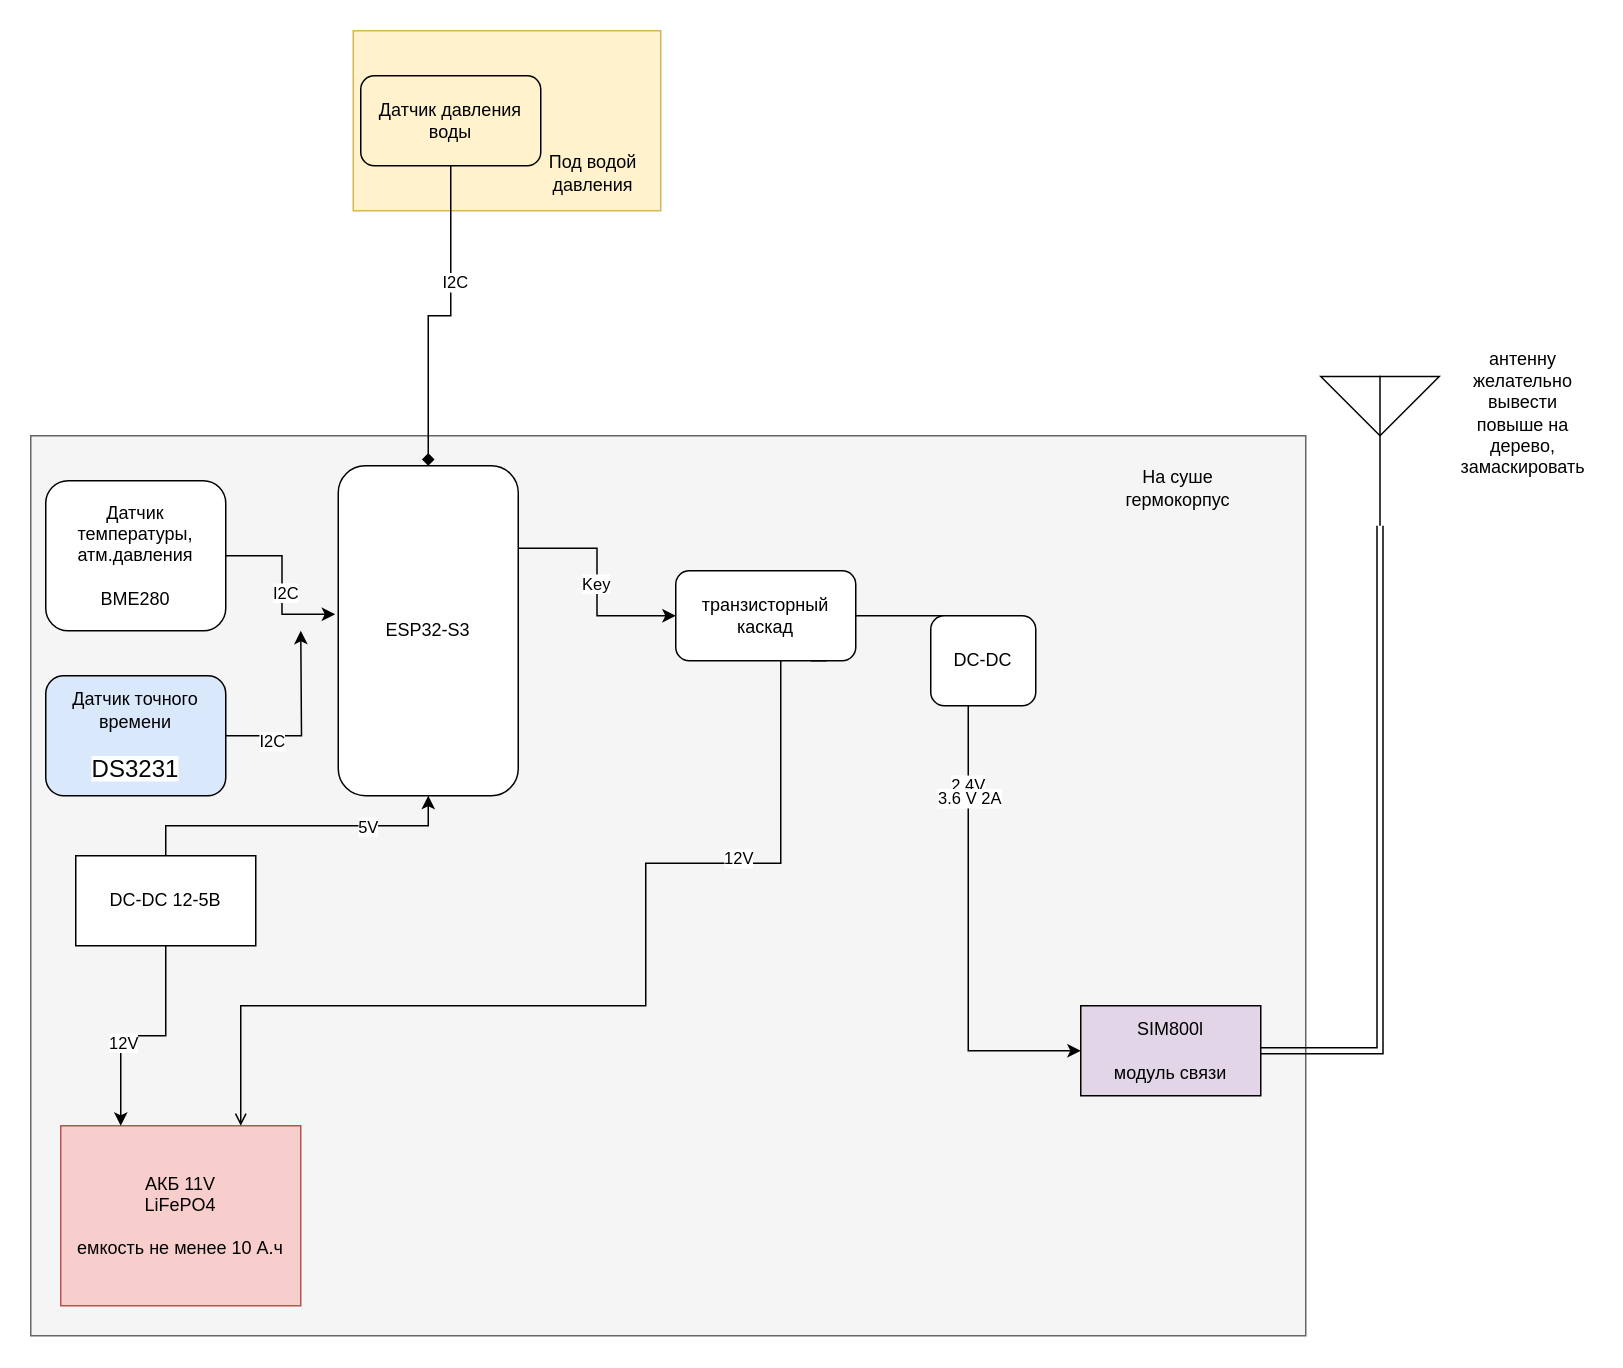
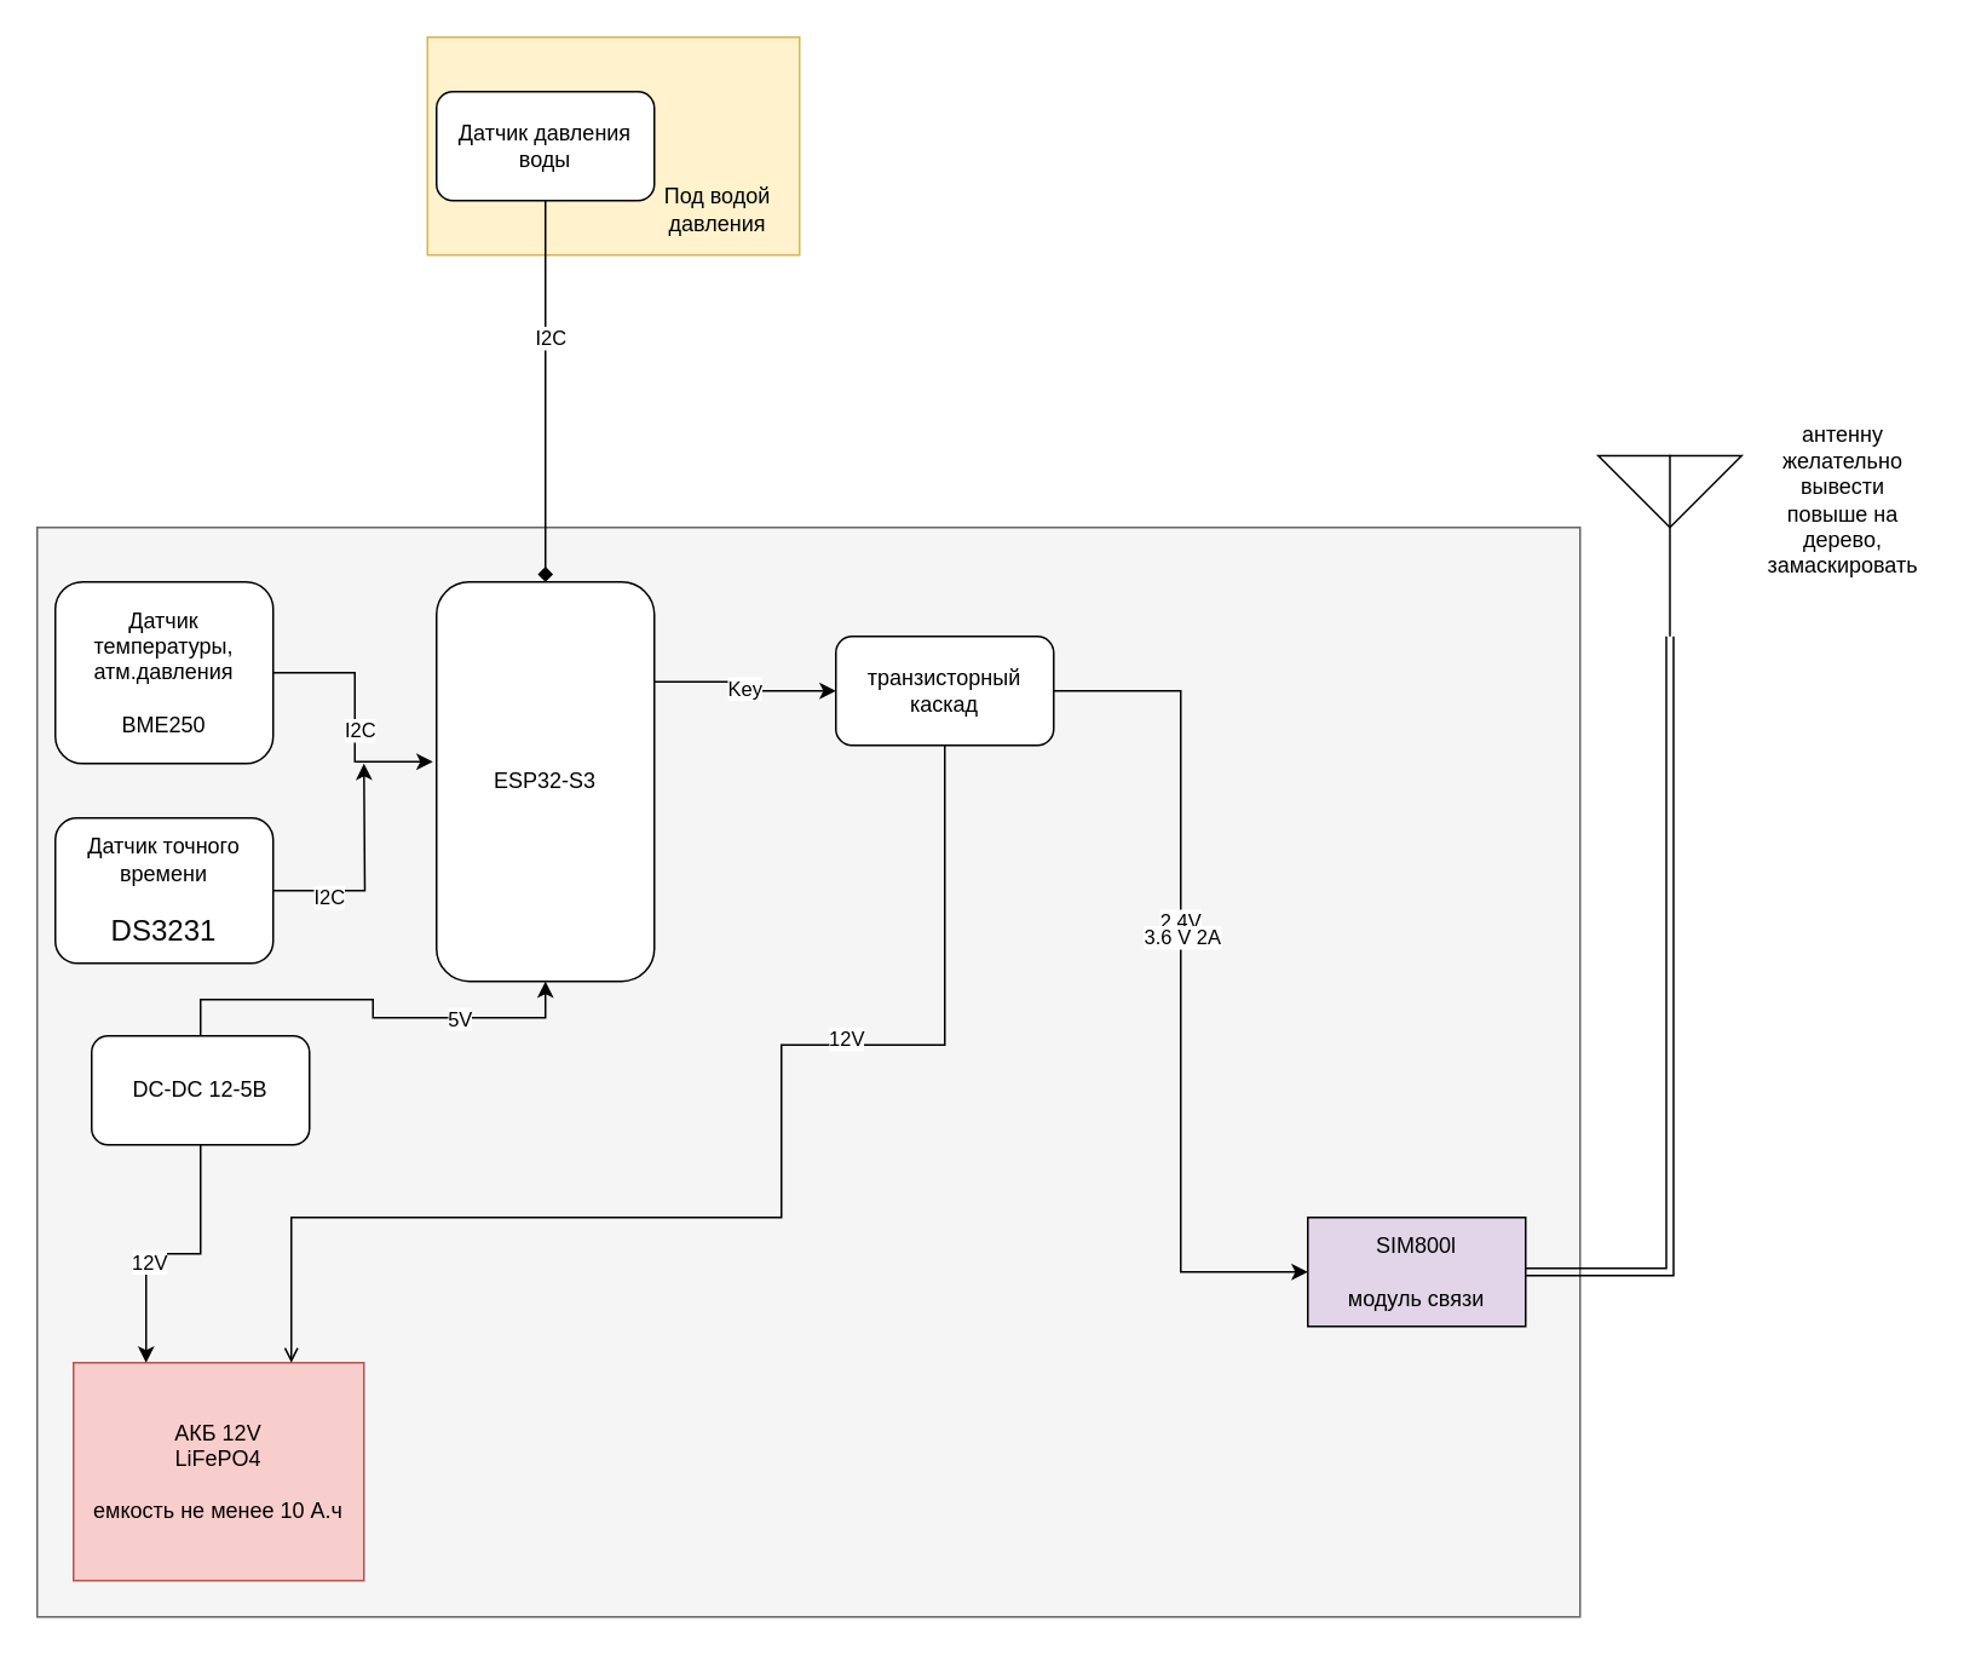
- <mxCell id="31" value="Датчик давления воды" style="rounded=1;whiteSpace=wrap;html=1;fillColor=#fff2cc;" vertex="1" parent="1"><mxGeometry x="240" y="50" width="120" height="60" as="geometry" /></mxCell>
+ <mxCell id="31" value="Датчик давления воды" style="rounded=1;whiteSpace=wrap;html=1;" vertex="1" parent="1"><mxGeometry x="240" y="50" width="120" height="60" as="geometry" /></mxCell>
- <mxCell id="33" value="На суше гермокорпус" style="text;html=1;whiteSpace=wrap;strokeColor=none;fillColor=none;align=center;verticalAlign=middle;rounded=0;" vertex="1" parent="1"><mxGeometry x="740" y="310" width="90" height="30" as="geometry" /></mxCell>
- <mxCell id="6" value="Датчик температуры, атм.давления&lt;br&gt;&lt;br&gt;&lt;div&gt;BME280&lt;/div&gt;" style="rounded=1;whiteSpace=wrap;html=1;" vertex="1" parent="1"><mxGeometry x="30" y="320" width="120" height="100" as="geometry" /></mxCell>
+ <mxCell id="6" value="Датчик температуры, атм.давления&lt;br&gt;&lt;br&gt;&lt;div&gt;BME250&lt;/div&gt;" style="rounded=1;whiteSpace=wrap;html=1;" vertex="1" parent="1"><mxGeometry x="30" y="320" width="120" height="100" as="geometry" /></mxCell>
- <mxCell id="18" value="транзисторный каскад" style="rounded=1;whiteSpace=wrap;html=1;" vertex="1" parent="1"><mxGeometry x="450" y="380" width="120" height="60" as="geometry" /></mxCell>
+ <mxCell id="18" value="транзисторный каскад" style="rounded=1;whiteSpace=wrap;html=1;" vertex="1" parent="1"><mxGeometry x="460" y="350" width="120" height="60" as="geometry" /></mxCell>
- <mxCell id="5" value="ESP32-S3" style="rounded=1;whiteSpace=wrap;html=1;" vertex="1" parent="1"><mxGeometry x="225" y="310" width="120" height="220" as="geometry" /></mxCell>
+ <mxCell id="5" value="ESP32-S3" style="rounded=1;whiteSpace=wrap;html=1;" vertex="1" parent="1"><mxGeometry x="240" y="320" width="120" height="220" as="geometry" /></mxCell>
- <mxCell id="24" value="DC-DC" style="rounded=1;whiteSpace=wrap;html=1;" vertex="1" parent="1"><mxGeometry x="620" y="410" width="70" height="60" as="geometry" /></mxCell>
- <mxCell id="27" value="Датчик точного времени&lt;br&gt;&lt;br&gt;&lt;span style=&quot;color: rgb(7, 7, 7); font-family: Onest, arial, sans-serif; font-size: 16px; text-align: start; background-color: rgb(255, 255, 255);&quot;&gt;DS3231&lt;/span&gt;" style="rounded=1;whiteSpace=wrap;html=1;fillColor=#dae8fc;" vertex="1" parent="1"><mxGeometry x="30" y="450" width="120" height="80" as="geometry" /></mxCell>
+ <mxCell id="27" value="Датчик точного времени&lt;br&gt;&lt;br&gt;&lt;span style=&quot;color: rgb(7, 7, 7); font-family: Onest, arial, sans-serif; font-size: 16px; text-align: start; background-color: rgb(255, 255, 255);&quot;&gt;DS3231&lt;/span&gt;" style="rounded=1;whiteSpace=wrap;html=1;" vertex="1" parent="1"><mxGeometry x="30" y="450" width="120" height="80" as="geometry" /></mxCell>
- <mxCell id="12" value="DC-DC 12-5В" style="whiteSpace=wrap;html=1;rounded=0;" vertex="1" parent="1"><mxGeometry x="50" y="570" width="120" height="60" as="geometry" /></mxCell>
+ <mxCell id="12" value="DC-DC 12-5В" style="rounded=1;whiteSpace=wrap;html=1;" vertex="1" parent="1"><mxGeometry x="50" y="570" width="120" height="60" as="geometry" /></mxCell>
- <mxCell id="7" value="АКБ 11V&lt;br&gt;LiFePO4&lt;div&gt;&lt;br&gt;емкость не менее 10 А.ч&lt;/div&gt;" style="rounded=0;whiteSpace=wrap;html=1;fillColor=#f8cecc;strokeColor=#b85450;direction=south;" vertex="1" parent="1"><mxGeometry x="40" y="750" width="160" height="120" as="geometry" /></mxCell>
+ <mxCell id="7" value="АКБ 12V&lt;br&gt;LiFePO4&lt;div&gt;&lt;br&gt;емкость не менее 10 А.ч&lt;/div&gt;" style="rounded=0;whiteSpace=wrap;html=1;fillColor=#f8cecc;strokeColor=#b85450;direction=south;" vertex="1" parent="1"><mxGeometry x="40" y="750" width="160" height="120" as="geometry" /></mxCell>
